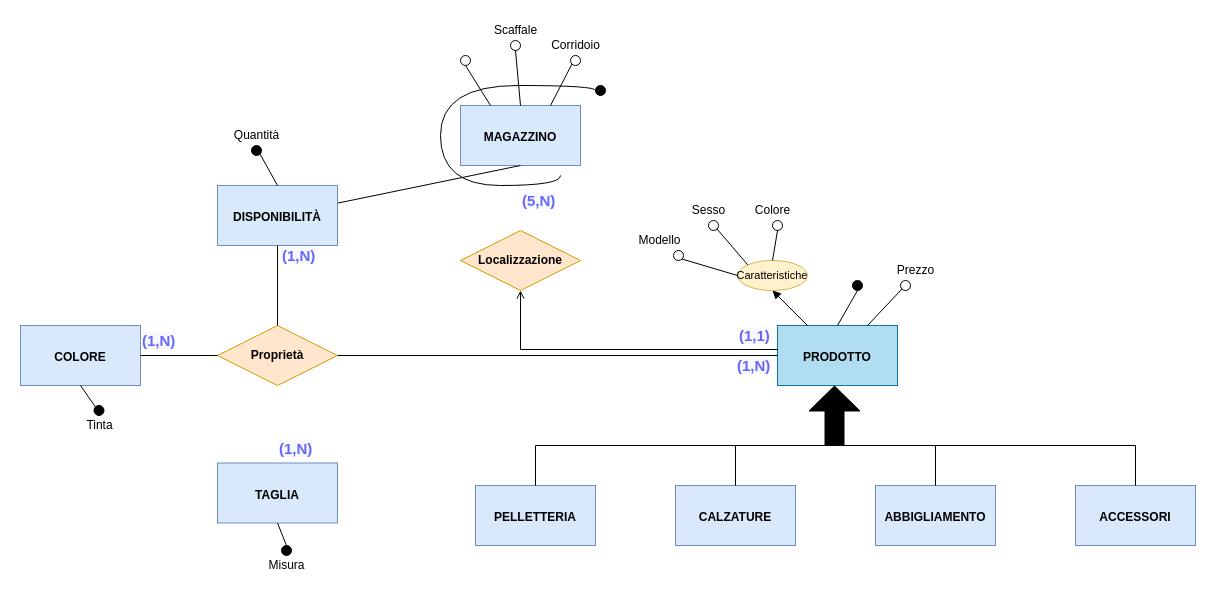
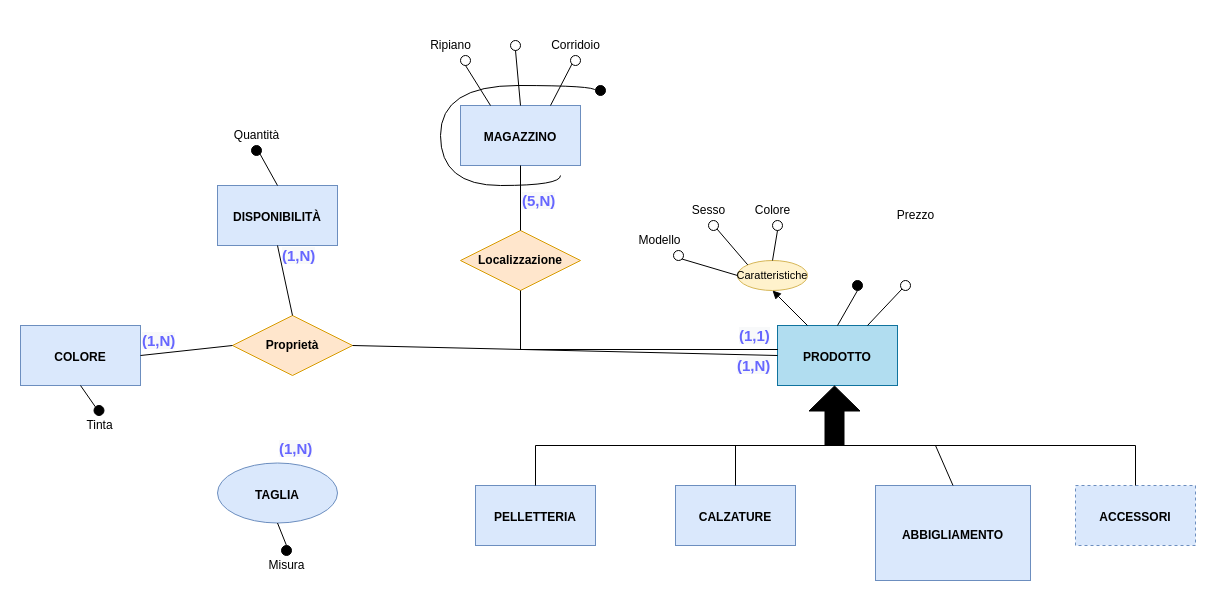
- <mxCell id="29" value="Scaffale" style="text;html=1;align=center;verticalAlign=middle;resizable=0;points=[];autosize=1;" parent="1" vertex="1"><mxGeometry x="485" y="20" width="60" height="20" as="geometry" /></mxCell>
+ <mxCell id="28" value="Ripiano" style="text;html=1;align=center;verticalAlign=middle;resizable=0;points=[];autosize=1;" parent="1" vertex="1"><mxGeometry x="420" y="35" width="60" height="20" as="geometry" /></mxCell>
- <mxCell id="17" value="" style="endArrow=none;html=1;rounded=0;exitX=0.5;exitY=1;exitDx=0;exitDy=0;" parent="1" source="16" target="53" edge="1"><mxGeometry relative="1" as="geometry"><mxPoint x="600" y="100" as="sourcePoint" /><mxPoint x="650" y="135" as="targetPoint" /></mxGeometry></mxCell>
+ <mxCell id="17" value="" style="endArrow=none;html=1;rounded=0;exitX=0.5;exitY=1;exitDx=0;exitDy=0;entryX=0.5;entryY=0;entryDx=0;entryDy=0;" parent="1" source="16" target="15" edge="1"><mxGeometry relative="1" as="geometry"><mxPoint x="600" y="100" as="sourcePoint" /><mxPoint x="650" y="135" as="targetPoint" /></mxGeometry></mxCell>
- <mxCell id="8" value="Prezzo" style="text;html=1;align=center;verticalAlign=middle;resizable=0;points=[];autosize=1;" parent="1" vertex="1"><mxGeometry x="890" y="260" width="50" height="20" as="geometry" /></mxCell>
+ <mxCell id="8" value="Prezzo" style="text;html=1;align=center;verticalAlign=middle;resizable=0;points=[];autosize=1;" parent="1" vertex="1"><mxGeometry x="890" y="205" width="50" height="20" as="geometry" /></mxCell>
- <mxCell id="61" value="" style="endArrow=open;html=1;rounded=0;exitX=0.003;exitY=0.4;exitDx=0;exitDy=0;entryX=0.5;entryY=1;entryDx=0;entryDy=0;exitPerimeter=0;" parent="1" source="2" target="15" edge="1"><mxGeometry relative="1" as="geometry"><mxPoint x="530" y="175" as="sourcePoint" /><mxPoint x="530" y="245" as="targetPoint" /><Array as="points"><mxPoint x="520" y="349" /></Array></mxGeometry></mxCell>
+ <mxCell id="61" value="" style="endArrow=none;html=1;rounded=0;exitX=0.003;exitY=0.4;exitDx=0;exitDy=0;entryX=0.5;entryY=1;entryDx=0;entryDy=0;exitPerimeter=0;" parent="1" source="2" target="15" edge="1"><mxGeometry relative="1" as="geometry"><mxPoint x="530" y="175" as="sourcePoint" /><mxPoint x="530" y="245" as="targetPoint" /><Array as="points"><mxPoint x="520" y="349" /></Array></mxGeometry></mxCell>
- <mxCell id="54" value="&lt;b&gt;Proprietà&lt;br&gt;&lt;/b&gt;" style="shape=rhombus;perimeter=rhombusPerimeter;whiteSpace=wrap;html=1;align=center;fillColor=#ffe6cc;strokeColor=#d79b00;" parent="1" vertex="1"><mxGeometry x="217" y="325" width="120" height="60" as="geometry" /></mxCell>
+ <mxCell id="54" value="&lt;b&gt;Proprietà&lt;br&gt;&lt;/b&gt;" style="shape=rhombus;perimeter=rhombusPerimeter;whiteSpace=wrap;html=1;align=center;fillColor=#ffe6cc;strokeColor=#d79b00;" parent="1" vertex="1"><mxGeometry x="232" y="315" width="120" height="60" as="geometry" /></mxCell>
- <mxCell id="43" value="&lt;b&gt;&lt;font style=&quot;font-size: 12px&quot;&gt;TAGLIA&lt;/font&gt;&lt;/b&gt;" style="whiteSpace=wrap;html=1;align=center;fontSize=15;fillColor=#dae8fc;strokeColor=#6c8ebf;" parent="1" vertex="1"><mxGeometry x="217" y="462.5" width="120" height="60" as="geometry" /></mxCell>
+ <mxCell id="43" value="&lt;b&gt;&lt;font style=&quot;font-size: 12px&quot;&gt;TAGLIA&lt;/font&gt;&lt;/b&gt;" style="ellipse;whiteSpace=wrap;html=1;align=center;fontSize=15;fillColor=#dae8fc;strokeColor=#6c8ebf;" parent="1" vertex="1"><mxGeometry x="217" y="462.5" width="120" height="60" as="geometry" /></mxCell>
- <mxCell id="33" value="&lt;b&gt;&lt;font style=&quot;font-size: 12px&quot;&gt;ABBIGLIAMENTO&lt;/font&gt;&lt;/b&gt;" style="whiteSpace=wrap;html=1;align=center;fontSize=15;fillColor=#dae8fc;strokeColor=#6c8ebf;" parent="1" vertex="1"><mxGeometry x="875" y="485" width="120" height="60" as="geometry" /></mxCell>
+ <mxCell id="33" value="&lt;b&gt;&lt;font style=&quot;font-size: 12px&quot;&gt;ABBIGLIAMENTO&lt;/font&gt;&lt;/b&gt;" style="whiteSpace=wrap;html=1;align=center;fontSize=15;fillColor=#dae8fc;strokeColor=#6c8ebf;" parent="1" vertex="1"><mxGeometry x="875" y="485" width="155" height="95" as="geometry" /></mxCell>
- <mxCell id="34" value="&lt;b&gt;&lt;font style=&quot;font-size: 12px&quot;&gt;ACCESSORI&lt;/font&gt;&lt;/b&gt;" style="whiteSpace=wrap;html=1;align=center;fontSize=15;fillColor=#dae8fc;strokeColor=#6c8ebf;" parent="1" vertex="1"><mxGeometry x="1075" y="485" width="120" height="60" as="geometry" /></mxCell>
+ <mxCell id="34" value="&lt;b&gt;&lt;font style=&quot;font-size: 12px&quot;&gt;ACCESSORI&lt;/font&gt;&lt;/b&gt;" style="whiteSpace=wrap;html=1;align=center;fontSize=15;fillColor=#dae8fc;strokeColor=#6c8ebf;dashed=1;" parent="1" vertex="1"><mxGeometry x="1075" y="485" width="120" height="60" as="geometry" /></mxCell>
